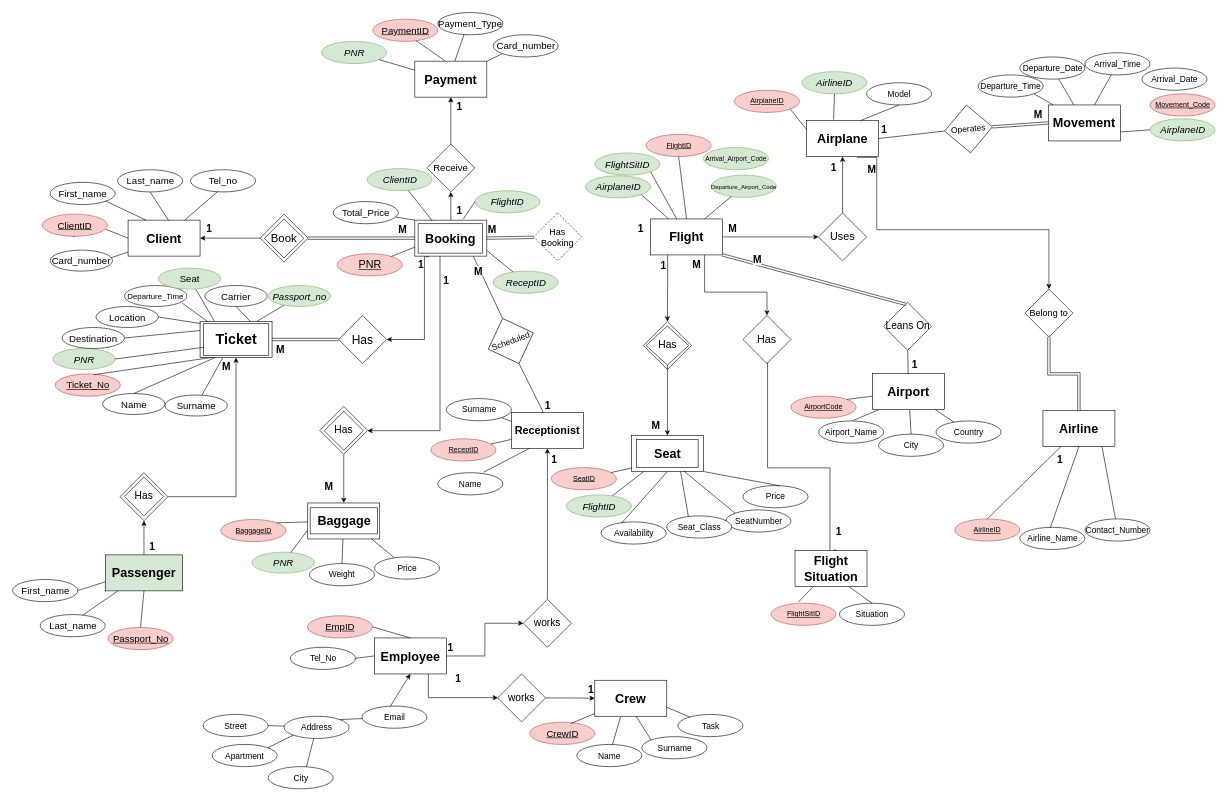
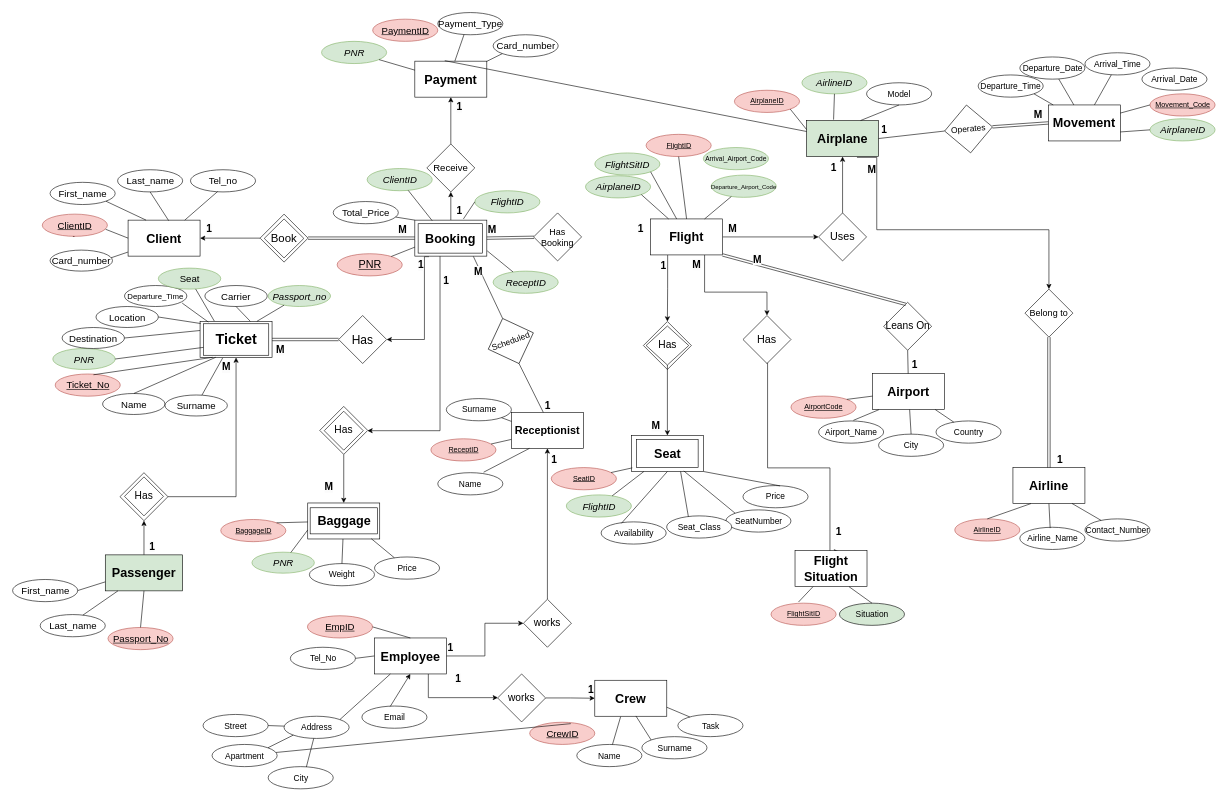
- <mxCell id="134" value="" style="endArrow=none;html=1;rounded=0;exitX=0.416;exitY=-0.013;exitDx=0;exitDy=0;entryX=0.665;entryY=0.964;entryDx=0;entryDy=0;entryPerimeter=0;exitPerimeter=0;" parent="1" source="50" target="131" edge="1"><mxGeometry width="50" height="50" relative="1" as="geometry"><mxPoint x="704" y="129" as="sourcePoint" /><mxPoint x="644" y="111" as="targetPoint" /></mxGeometry></mxCell>
+ <mxCell id="134" value="" style="endArrow=none;html=1;rounded=0;exitX=0.416;exitY=-0.013;exitDx=0;exitDy=0;exitPerimeter=0;" parent="1" source="50" target="7" edge="1"><mxGeometry width="50" height="50" relative="1" as="geometry"><mxPoint x="704" y="129" as="sourcePoint" /><mxPoint x="644" y="111" as="targetPoint" /></mxGeometry></mxCell>
+ <mxCell id="144" value="" style="endArrow=none;html=1;rounded=0;entryX=0;entryY=0.5;entryDx=0;entryDy=0;" parent="1" source="11" target="141" edge="1"><mxGeometry width="50" height="50" relative="1" as="geometry"><mxPoint x="1799" y="302" as="sourcePoint" /><mxPoint x="1849" y="252" as="targetPoint" /></mxGeometry></mxCell>
- <mxCell id="7" value="&lt;h1 style=&quot;border-color: var(--border-color);&quot;&gt;&lt;font style=&quot;font-size: 21px;&quot;&gt;Airplane&lt;/font&gt;&lt;/h1&gt;" style="whiteSpace=wrap;html=1;rounded=0;" parent="1" vertex="1"><mxGeometry x="1344" y="200" width="120" height="60" as="geometry" /></mxCell>
+ <mxCell id="7" value="&lt;h1 style=&quot;border-color: var(--border-color);&quot;&gt;&lt;font style=&quot;font-size: 21px;&quot;&gt;Airplane&lt;/font&gt;&lt;/h1&gt;" style="whiteSpace=wrap;html=1;rounded=0;fillColor=#d5e8d4;" parent="1" vertex="1"><mxGeometry x="1344" y="200" width="120" height="60" as="geometry" /></mxCell>
- <mxCell id="52" value="&lt;font style=&quot;font-size: 15px;&quot;&gt;Has Booking&lt;/font&gt;" style="rhombus;whiteSpace=wrap;html=1;dashed=1;" parent="1" vertex="1"><mxGeometry x="889" y="354" width="80" height="80" as="geometry" /></mxCell>
+ <mxCell id="52" value="&lt;font style=&quot;font-size: 15px;&quot;&gt;Has Booking&lt;/font&gt;" style="rhombus;whiteSpace=wrap;html=1;" parent="1" vertex="1"><mxGeometry x="889" y="354" width="80" height="80" as="geometry" /></mxCell>
- <mxCell id="8" value="&lt;h1 style=&quot;border-color: var(--border-color);&quot;&gt;&lt;font style=&quot;border-color: var(--border-color); font-size: 21px;&quot;&gt;Airline&lt;/font&gt;&lt;/h1&gt;" style="rounded=0;whiteSpace=wrap;html=1;" parent="1" vertex="1"><mxGeometry x="1738" y="683.5" width="120" height="60" as="geometry" /></mxCell>
+ <mxCell id="8" value="&lt;h1 style=&quot;border-color: var(--border-color);&quot;&gt;&lt;font style=&quot;border-color: var(--border-color); font-size: 21px;&quot;&gt;Airline&lt;/font&gt;&lt;/h1&gt;" style="rounded=0;whiteSpace=wrap;html=1;" parent="1" vertex="1"><mxGeometry x="1688" y="778.5" width="120" height="60" as="geometry" /></mxCell>
- <mxCell id="165" value="&lt;span style=&quot;font-size: 14px;&quot;&gt;Situation&lt;/span&gt;" style="ellipse;whiteSpace=wrap;html=1;rotation=0;" parent="1" vertex="1"><mxGeometry x="1398.75" y="1004.5" width="108.5" height="37" as="geometry" /></mxCell>
+ <mxCell id="165" value="&lt;span style=&quot;font-size: 14px;&quot;&gt;Situation&lt;/span&gt;" style="ellipse;whiteSpace=wrap;html=1;rotation=0;fillColor=#d5e8d4;" parent="1" vertex="1"><mxGeometry x="1398.75" y="1004.5" width="108.5" height="37" as="geometry" /></mxCell>
- <mxCell id="221" value="" style="endArrow=none;html=1;rounded=0;exitX=0.631;exitY=0.063;exitDx=0;exitDy=0;exitPerimeter=0;" parent="1" source="217" target="36" edge="1"><mxGeometry width="50" height="50" relative="1" as="geometry"><mxPoint x="928" y="1199" as="sourcePoint" /><mxPoint x="978" y="1149" as="targetPoint" /></mxGeometry></mxCell>
+ <mxCell id="221" value="" style="endArrow=none;html=1;rounded=0;exitX=0.631;exitY=0.063;exitDx=0;exitDy=0;exitPerimeter=0;" parent="1" source="217" target="206" edge="1"><mxGeometry width="50" height="50" relative="1" as="geometry"><mxPoint x="928" y="1199" as="sourcePoint" /><mxPoint x="978" y="1149" as="targetPoint" /></mxGeometry></mxCell>
- <mxCell id="210" value="" style="endArrow=none;html=1;rounded=0;exitX=1;exitY=0;exitDx=0;exitDy=0;" parent="1" source="204" target="209" edge="1"><mxGeometry width="50" height="50" relative="1" as="geometry"><mxPoint x="733" y="1017" as="sourcePoint" /><mxPoint x="783" y="967" as="targetPoint" /></mxGeometry></mxCell>
+ <mxCell id="210" value="" style="endArrow=none;html=1;rounded=0;exitX=1;exitY=0;exitDx=0;exitDy=0;" parent="1" source="204" target="30" edge="1"><mxGeometry width="50" height="50" relative="1" as="geometry"><mxPoint x="733" y="1017" as="sourcePoint" /><mxPoint x="783" y="967" as="targetPoint" /></mxGeometry></mxCell>
